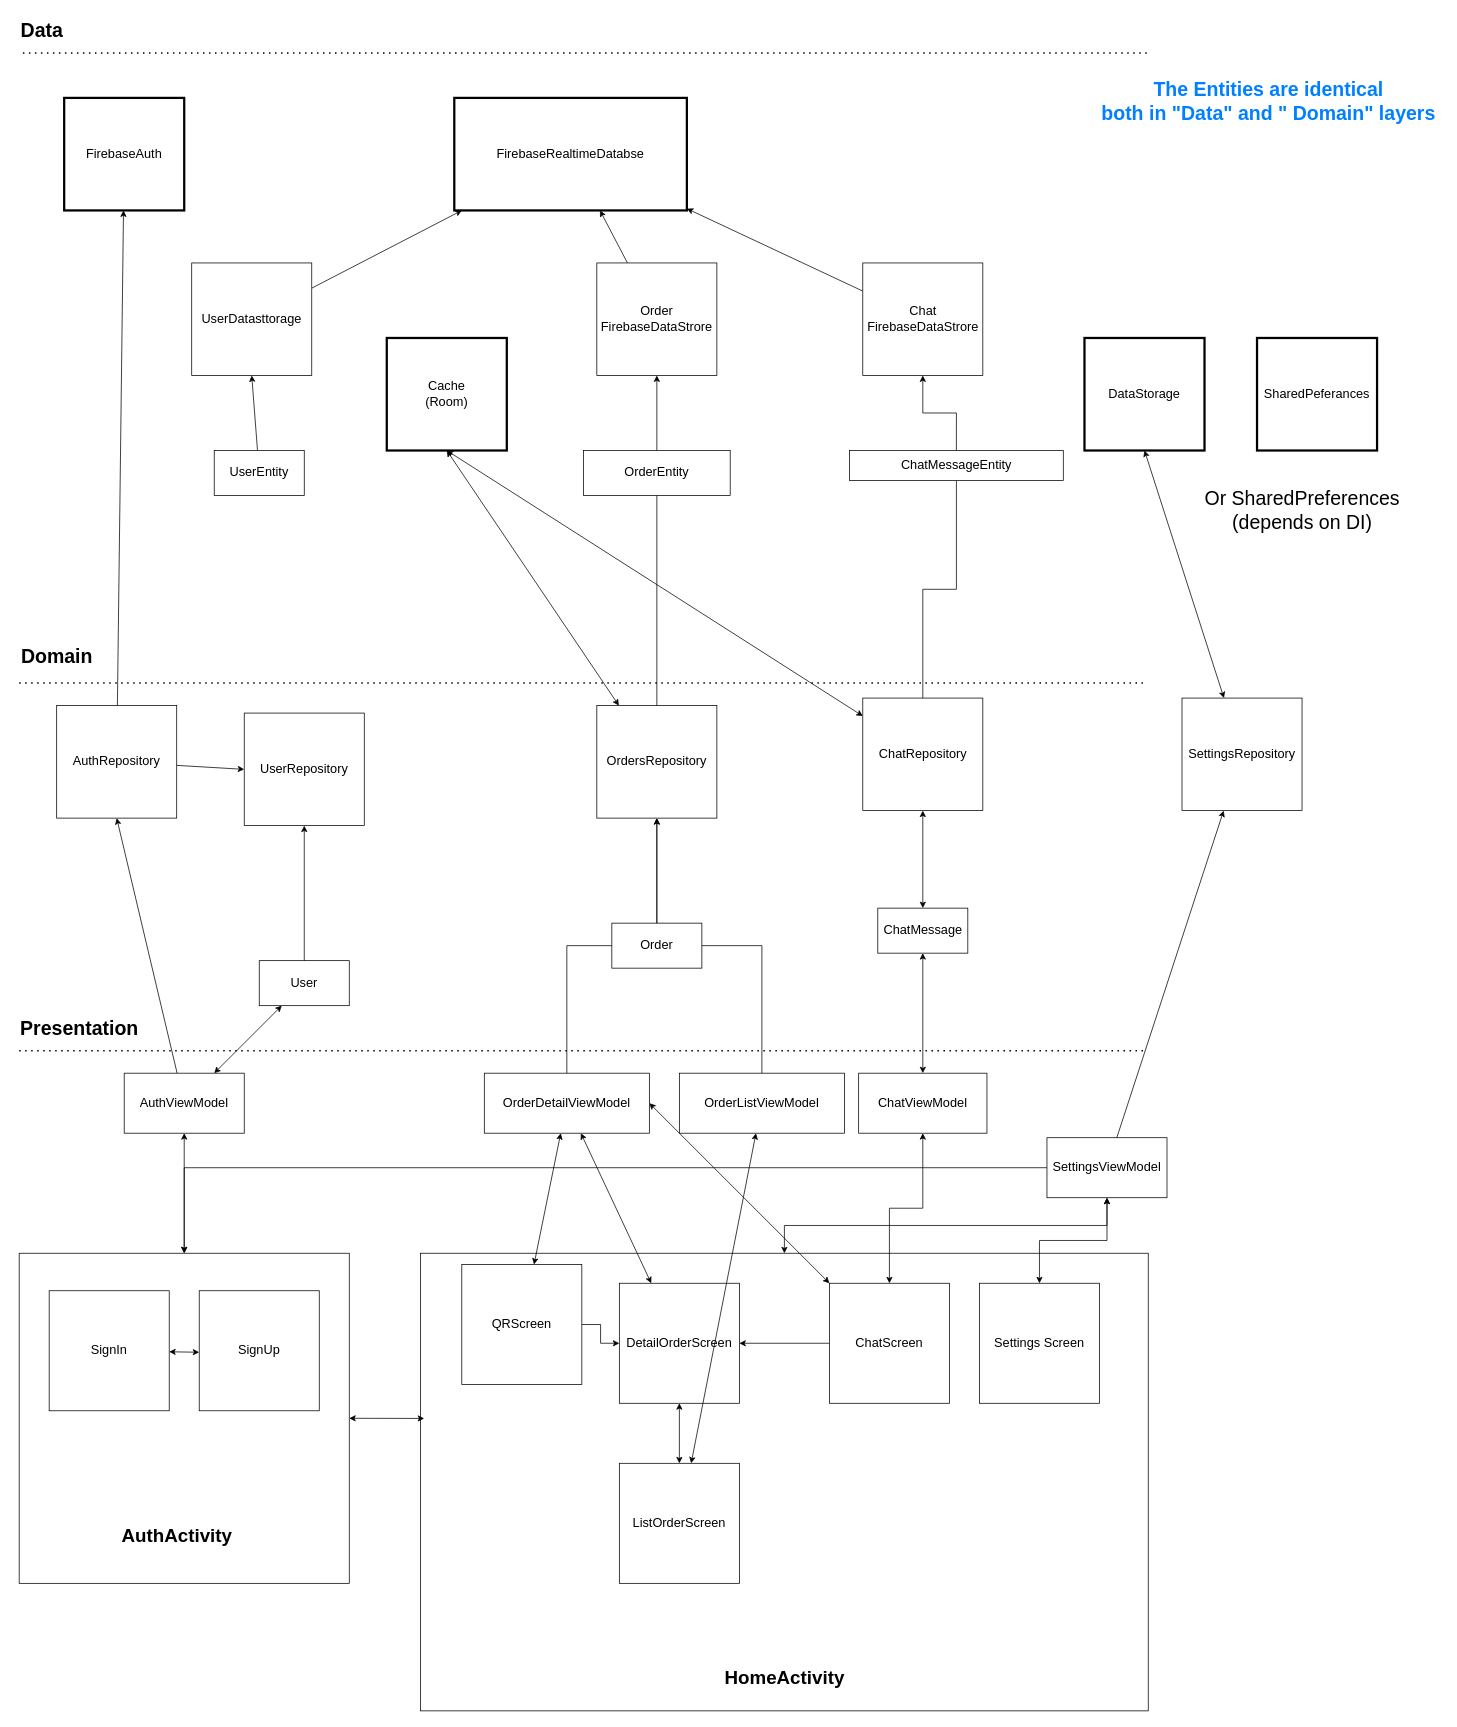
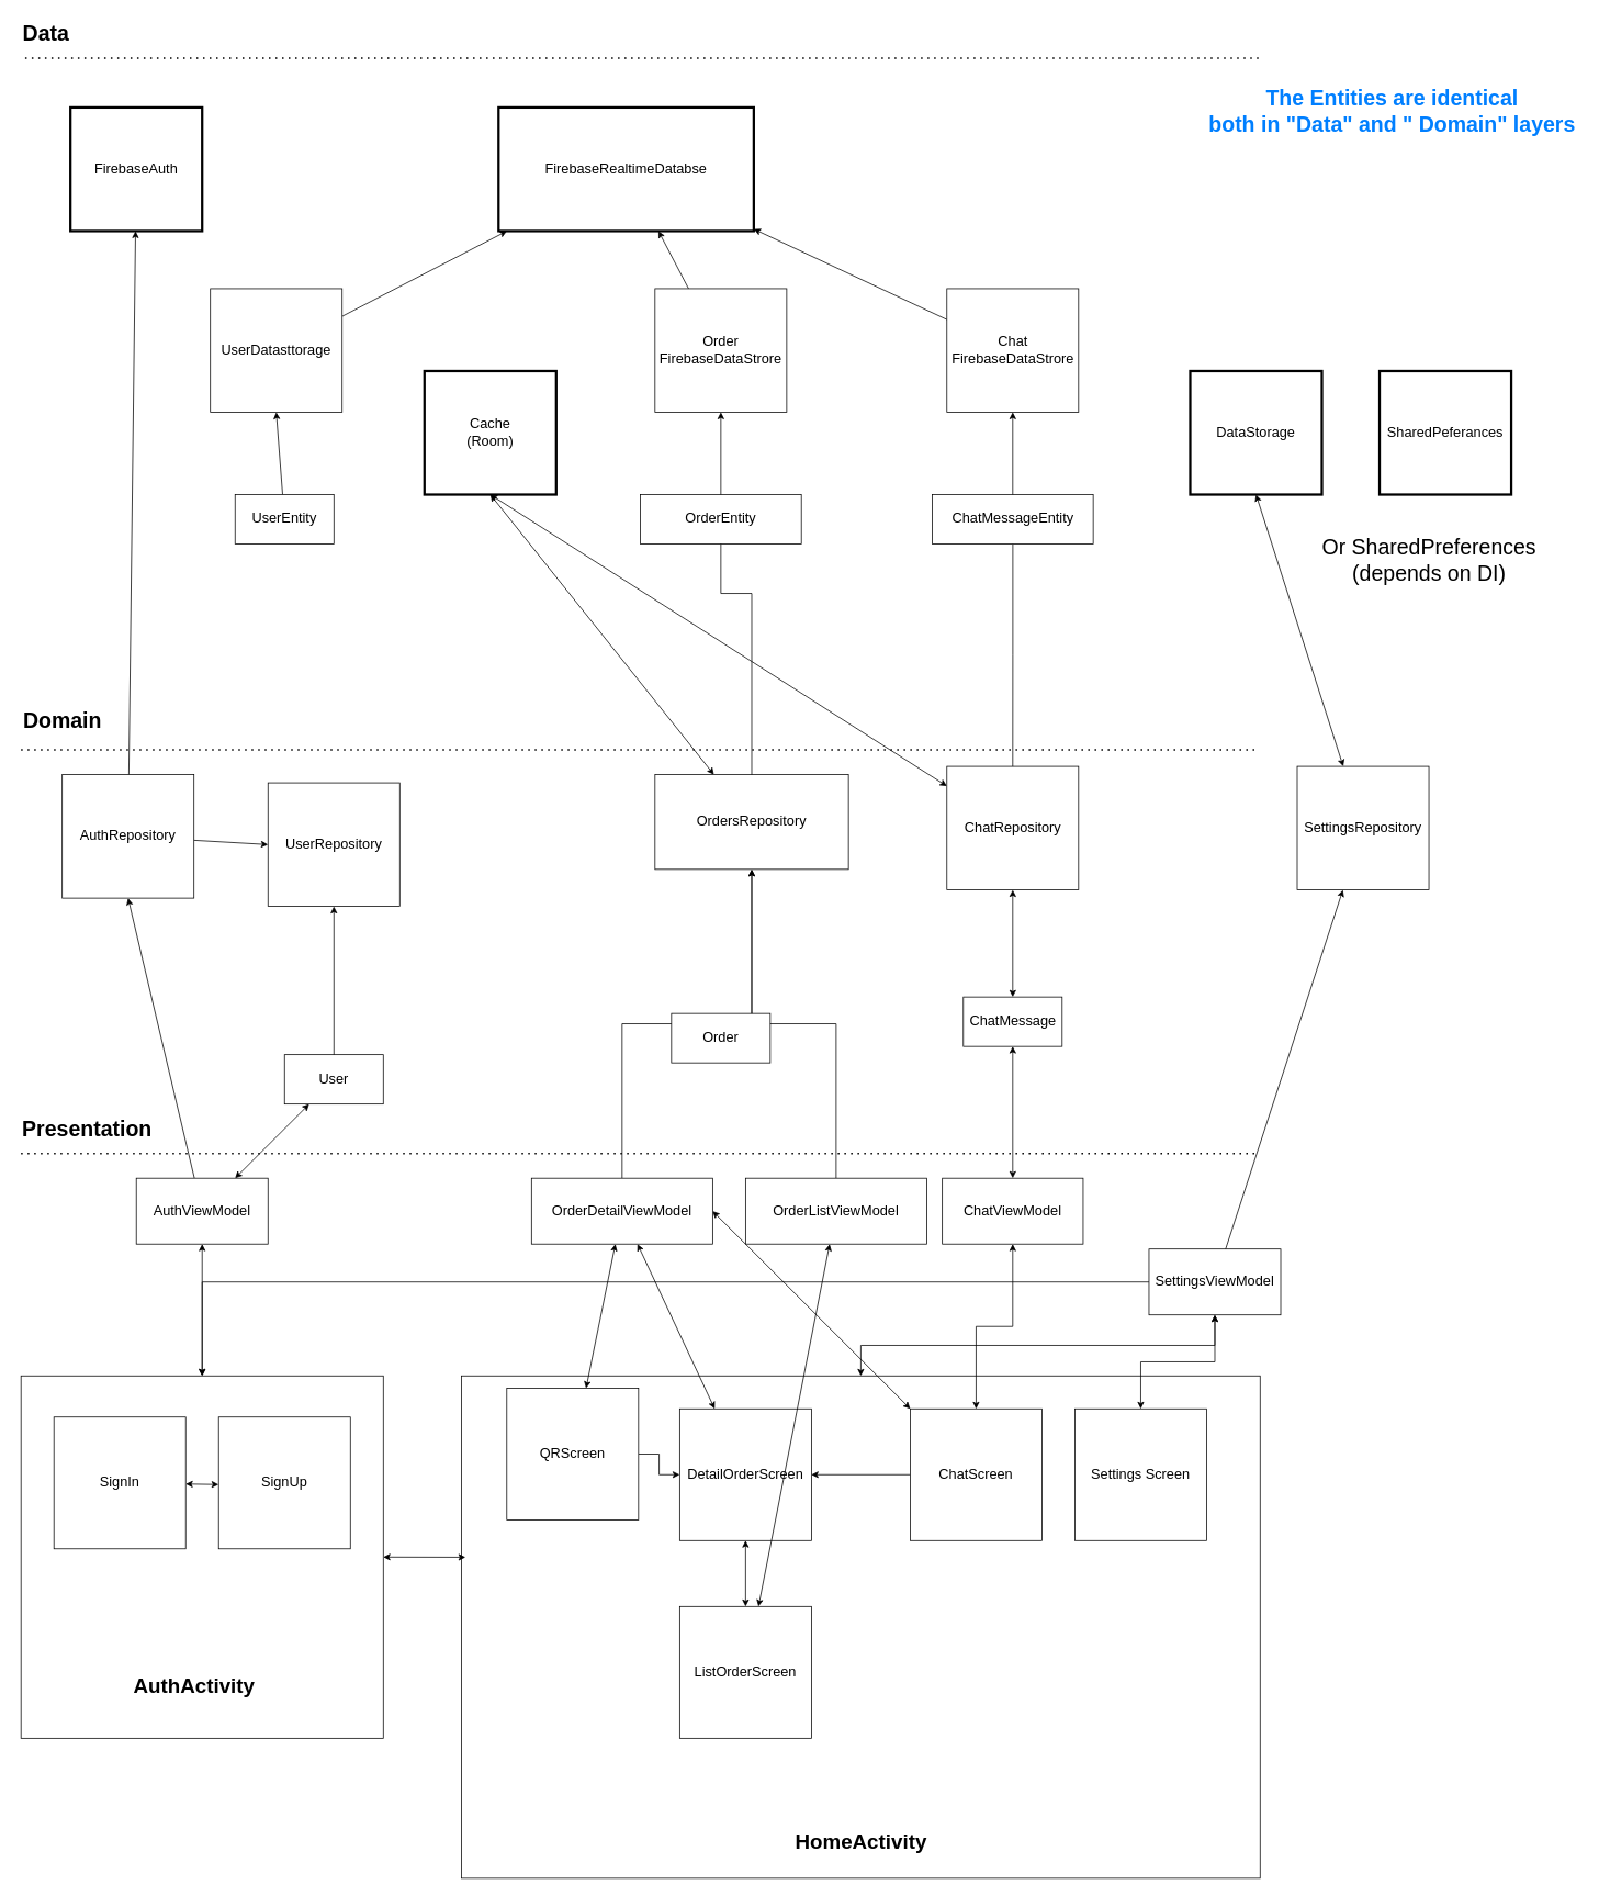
- <mxCell id="47" value="ChatMessageEntity" style="rounded=0;whiteSpace=wrap;html=1;fontSize=17;" vertex="1" parent="1"><mxGeometry x="1131.75" y="600" width="285" height="40" as="geometry" /></mxCell>
+ <mxCell id="47" value="ChatMessageEntity" style="rounded=0;whiteSpace=wrap;html=1;fontSize=17;" vertex="1" parent="1"><mxGeometry x="1131.75" y="600" width="195.5" height="60" as="geometry" /></mxCell>
- <mxCell id="40" value="OrdersRepository" style="rounded=0;whiteSpace=wrap;html=1;fontSize=17;" vertex="1" parent="1"><mxGeometry x="795" y="940" width="160" height="150" as="geometry" /></mxCell>
+ <mxCell id="40" value="OrdersRepository" style="rounded=0;whiteSpace=wrap;html=1;fontSize=17;" vertex="1" parent="1"><mxGeometry x="795" y="940" width="235" height="115" as="geometry" /></mxCell>
